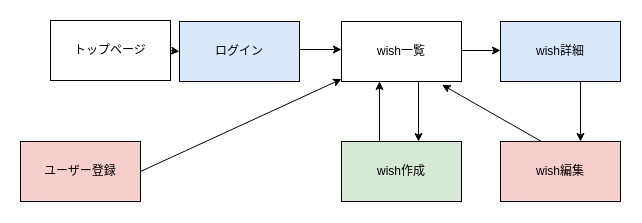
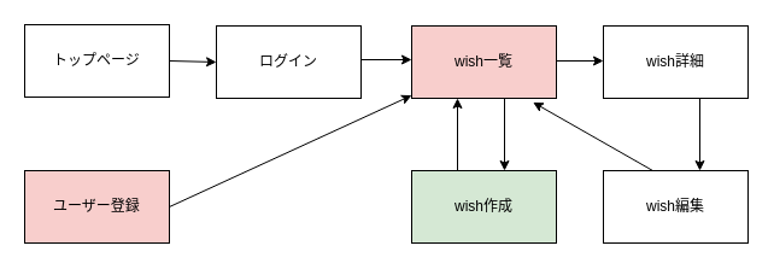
- <mxCell id="3" value="トップページ" style="rounded=0;whiteSpace=wrap;html=1;" parent="1" vertex="1"><mxGeometry x="50" y="20" width="120" height="60" as="geometry" /></mxCell>
+ <mxCell id="3" value="トップページ" style="rounded=0;whiteSpace=wrap;html=1;" parent="1" vertex="1"><mxGeometry x="20" y="20" width="120" height="60" as="geometry" /></mxCell>
- <mxCell id="5" value="ログイン" style="rounded=0;whiteSpace=wrap;html=1;fillColor=#dae8fc;" parent="1" vertex="1"><mxGeometry x="179" y="21" width="120" height="60" as="geometry" /></mxCell>
+ <mxCell id="5" value="ログイン" style="rounded=0;whiteSpace=wrap;html=1;" parent="1" vertex="1"><mxGeometry x="179" y="21" width="120" height="60" as="geometry" /></mxCell>
- <mxCell id="12" value="wish一覧" style="rounded=0;whiteSpace=wrap;html=1;" parent="1" vertex="1"><mxGeometry x="341" y="21" width="120" height="60" as="geometry" /></mxCell>
+ <mxCell id="12" value="wish一覧" style="rounded=0;whiteSpace=wrap;html=1;fillColor=#f8cecc;" parent="1" vertex="1"><mxGeometry x="341" y="21" width="120" height="60" as="geometry" /></mxCell>
- <mxCell id="7" value="wish詳細" style="rounded=0;whiteSpace=wrap;html=1;fillColor=#dae8fc;" parent="1" vertex="1"><mxGeometry x="500" y="21" width="120" height="60" as="geometry" /></mxCell>
+ <mxCell id="7" value="wish詳細" style="rounded=0;whiteSpace=wrap;html=1;" parent="1" vertex="1"><mxGeometry x="500" y="21" width="120" height="60" as="geometry" /></mxCell>
- <mxCell id="14" value="wish編集" style="rounded=0;whiteSpace=wrap;html=1;fillColor=#f8cecc;" parent="1" vertex="1"><mxGeometry x="500" y="141" width="120" height="60" as="geometry" /></mxCell>
+ <mxCell id="14" value="wish編集" style="rounded=0;whiteSpace=wrap;html=1;" parent="1" vertex="1"><mxGeometry x="500" y="141" width="120" height="60" as="geometry" /></mxCell>
